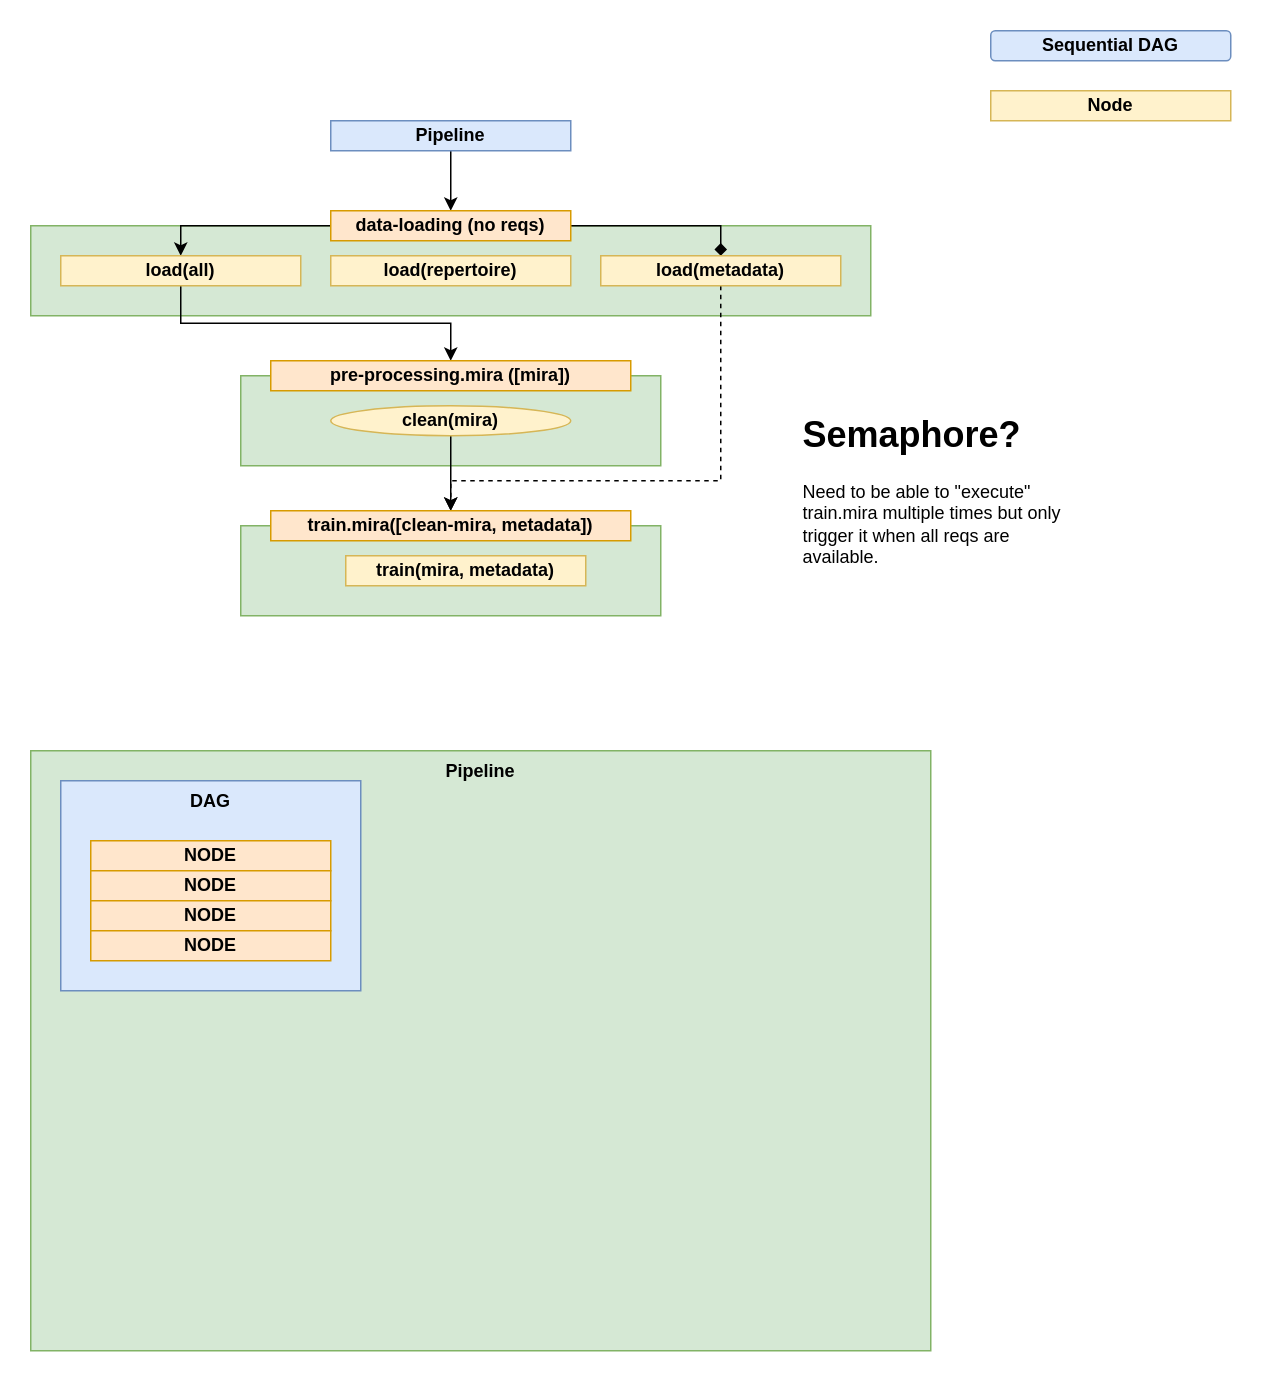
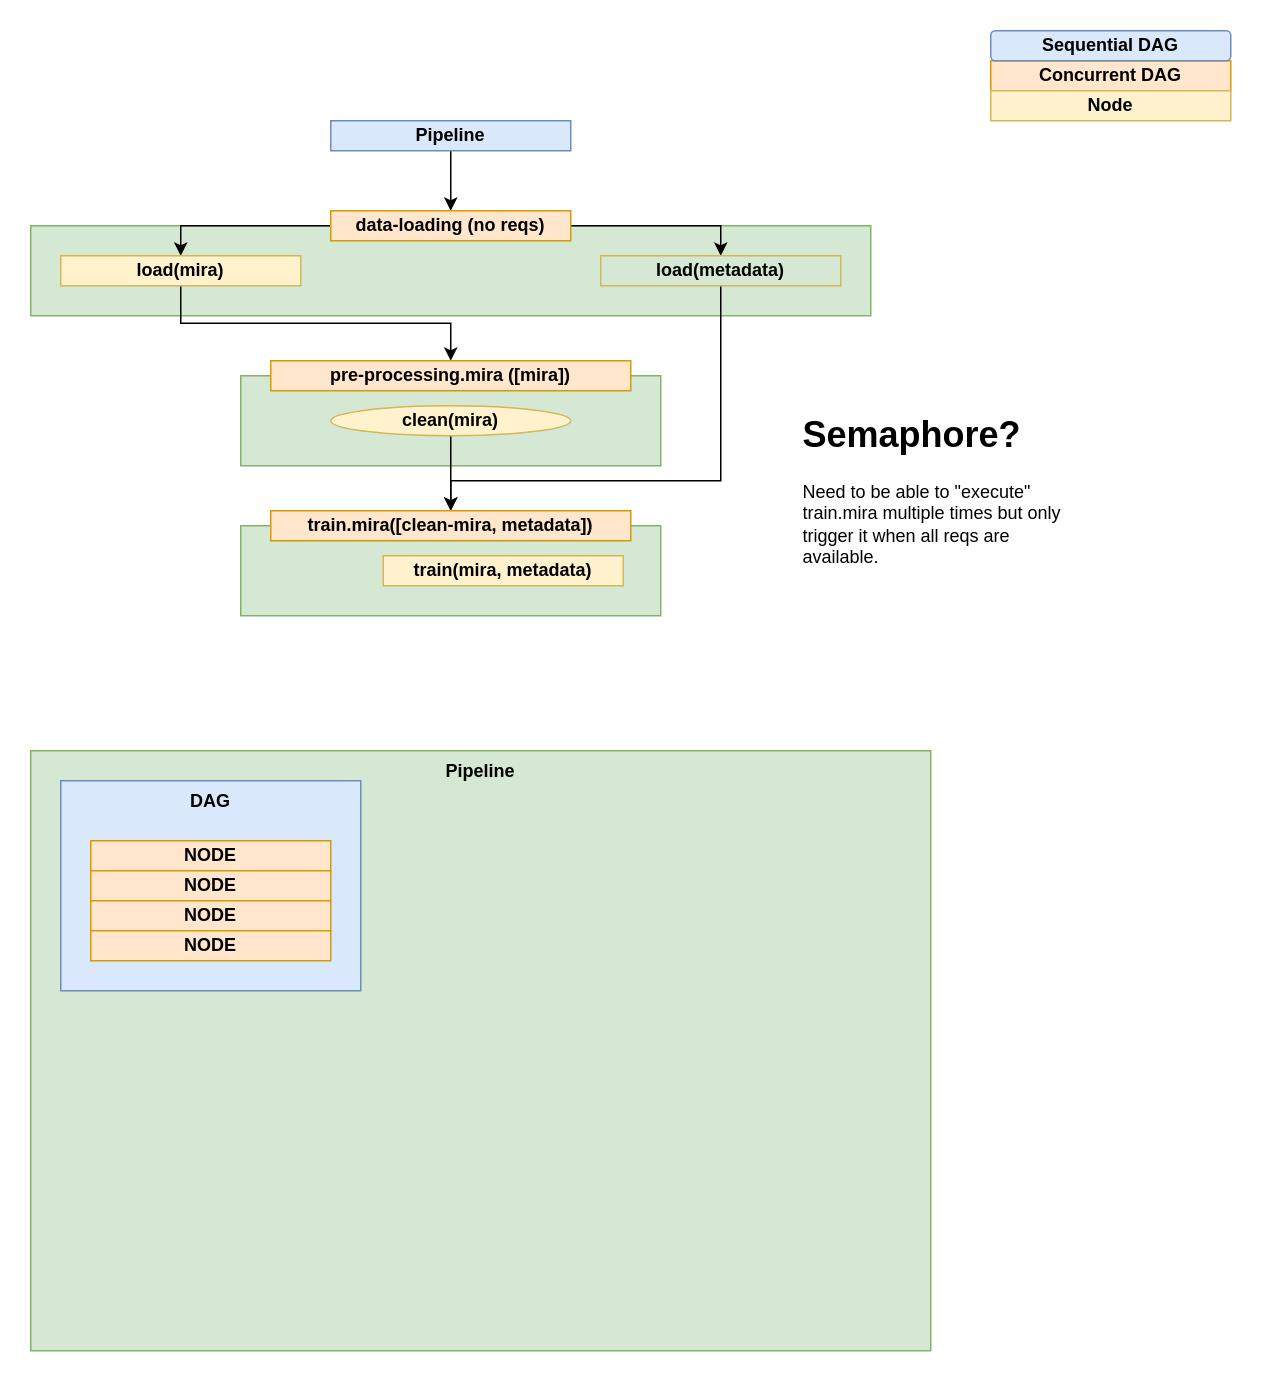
+ <mxCell id="6" value="Concurrent DAG" style="rounded=0;whiteSpace=wrap;html=1;fillColor=#ffe6cc;strokeColor=#d79b00;fontStyle=1" parent="1" vertex="1"><mxGeometry x="660" y="40" width="160" height="20" as="geometry" /></mxCell>
- <mxCell id="9" style="edgeStyle=orthogonalEdgeStyle;rounded=0;orthogonalLoop=1;jettySize=auto;html=1;entryX=0.5;entryY=0;entryDx=0;entryDy=0;endArrow=diamond;" parent="1" source="10" target="16" edge="1"><mxGeometry relative="1" as="geometry" /></mxCell>
+ <mxCell id="9" style="edgeStyle=orthogonalEdgeStyle;rounded=0;orthogonalLoop=1;jettySize=auto;html=1;entryX=0.5;entryY=0;entryDx=0;entryDy=0;" parent="1" source="10" target="16" edge="1"><mxGeometry relative="1" as="geometry" /></mxCell>
- <mxCell id="14" value="load(all)" style="rounded=0;whiteSpace=wrap;html=1;fillColor=#fff2cc;strokeColor=#d6b656;fontStyle=1" parent="1" vertex="1"><mxGeometry x="40" y="170" width="160" height="20" as="geometry" /></mxCell>
+ <mxCell id="14" value="load(mira)" style="rounded=0;whiteSpace=wrap;html=1;fillColor=#fff2cc;strokeColor=#d6b656;fontStyle=1" parent="1" vertex="1"><mxGeometry x="40" y="170" width="160" height="20" as="geometry" /></mxCell>
- <mxCell id="12" value="load(repertoire)" style="rounded=0;whiteSpace=wrap;html=1;fillColor=#fff2cc;strokeColor=#d6b656;fontStyle=1" parent="1" vertex="1"><mxGeometry x="220" y="170" width="160" height="20" as="geometry" /></mxCell>
- <mxCell id="16" value="load(metadata)" style="rounded=0;whiteSpace=wrap;html=1;fillColor=#fff2cc;strokeColor=#d6b656;fontStyle=1" parent="1" vertex="1"><mxGeometry x="400" y="170" width="160" height="20" as="geometry" /></mxCell>
+ <mxCell id="16" value="load(metadata)" style="rounded=0;whiteSpace=wrap;html=1;fillColor=#d5e8d4;strokeColor=#d6b656;fontStyle=1;" parent="1" vertex="1"><mxGeometry x="400" y="170" width="160" height="20" as="geometry" /></mxCell>
- <mxCell id="15" style="edgeStyle=orthogonalEdgeStyle;rounded=0;orthogonalLoop=1;jettySize=auto;html=1;entryX=0.5;entryY=0;entryDx=0;entryDy=0;dashed=1;" parent="1" source="16" target="22" edge="1"><mxGeometry relative="1" as="geometry"><Array as="points"><mxPoint x="480" y="320" /><mxPoint x="300" y="320" /></Array></mxGeometry></mxCell>
+ <mxCell id="15" style="edgeStyle=orthogonalEdgeStyle;rounded=0;orthogonalLoop=1;jettySize=auto;html=1;entryX=0.5;entryY=0;entryDx=0;entryDy=0;" parent="1" source="16" target="22" edge="1"><mxGeometry relative="1" as="geometry"><Array as="points"><mxPoint x="480" y="320" /><mxPoint x="300" y="320" /></Array></mxGeometry></mxCell>
- <mxCell id="23" value="train(mira, metadata)" style="rounded=0;whiteSpace=wrap;html=1;fillColor=#fff2cc;strokeColor=#d6b656;fontStyle=1" parent="1" vertex="1"><mxGeometry x="230" y="370" width="160" height="20" as="geometry" /></mxCell>
+ <mxCell id="23" value="train(mira, metadata)" style="rounded=0;whiteSpace=wrap;html=1;fillColor=#fff2cc;strokeColor=#d6b656;fontStyle=1" parent="1" vertex="1"><mxGeometry x="255" y="370" width="160" height="20" as="geometry" /></mxCell>
